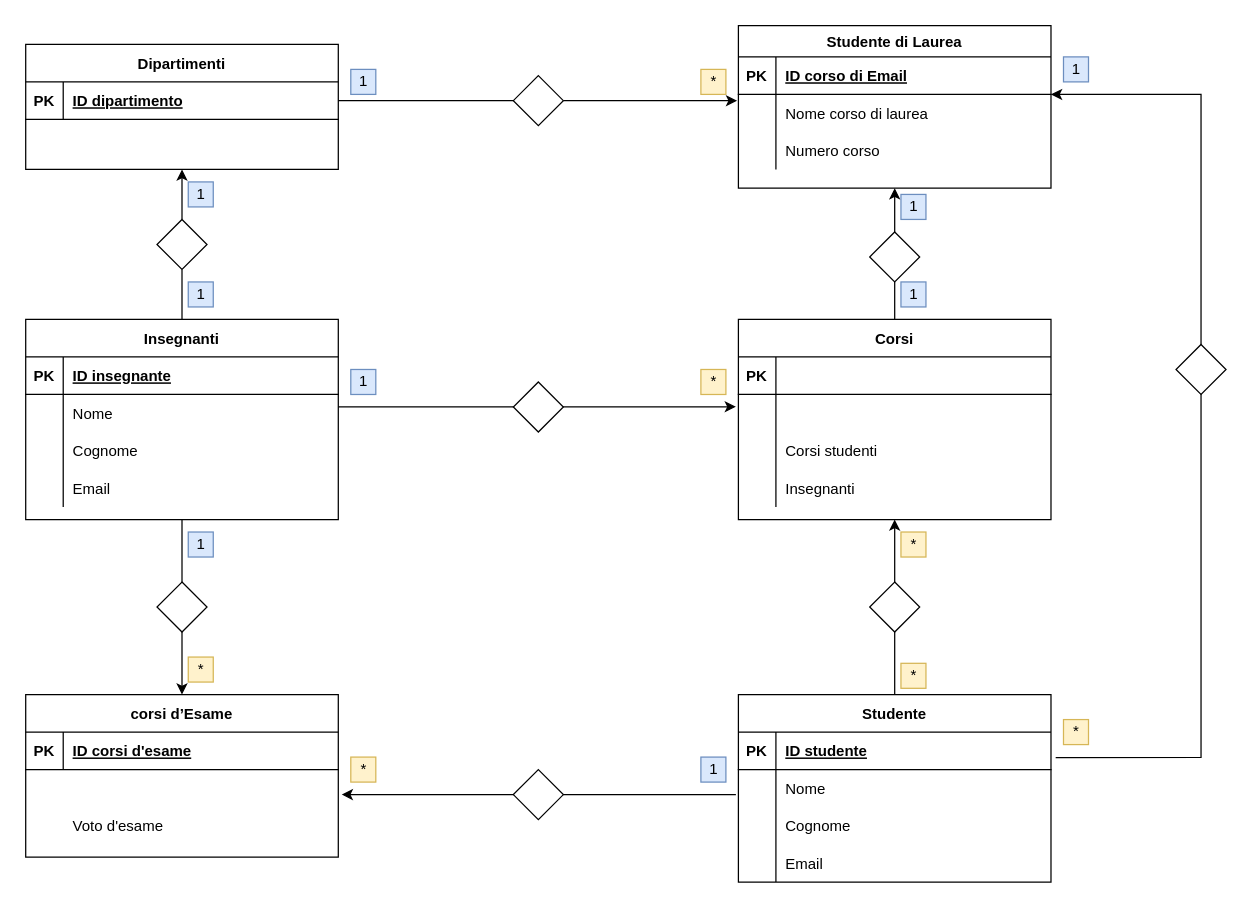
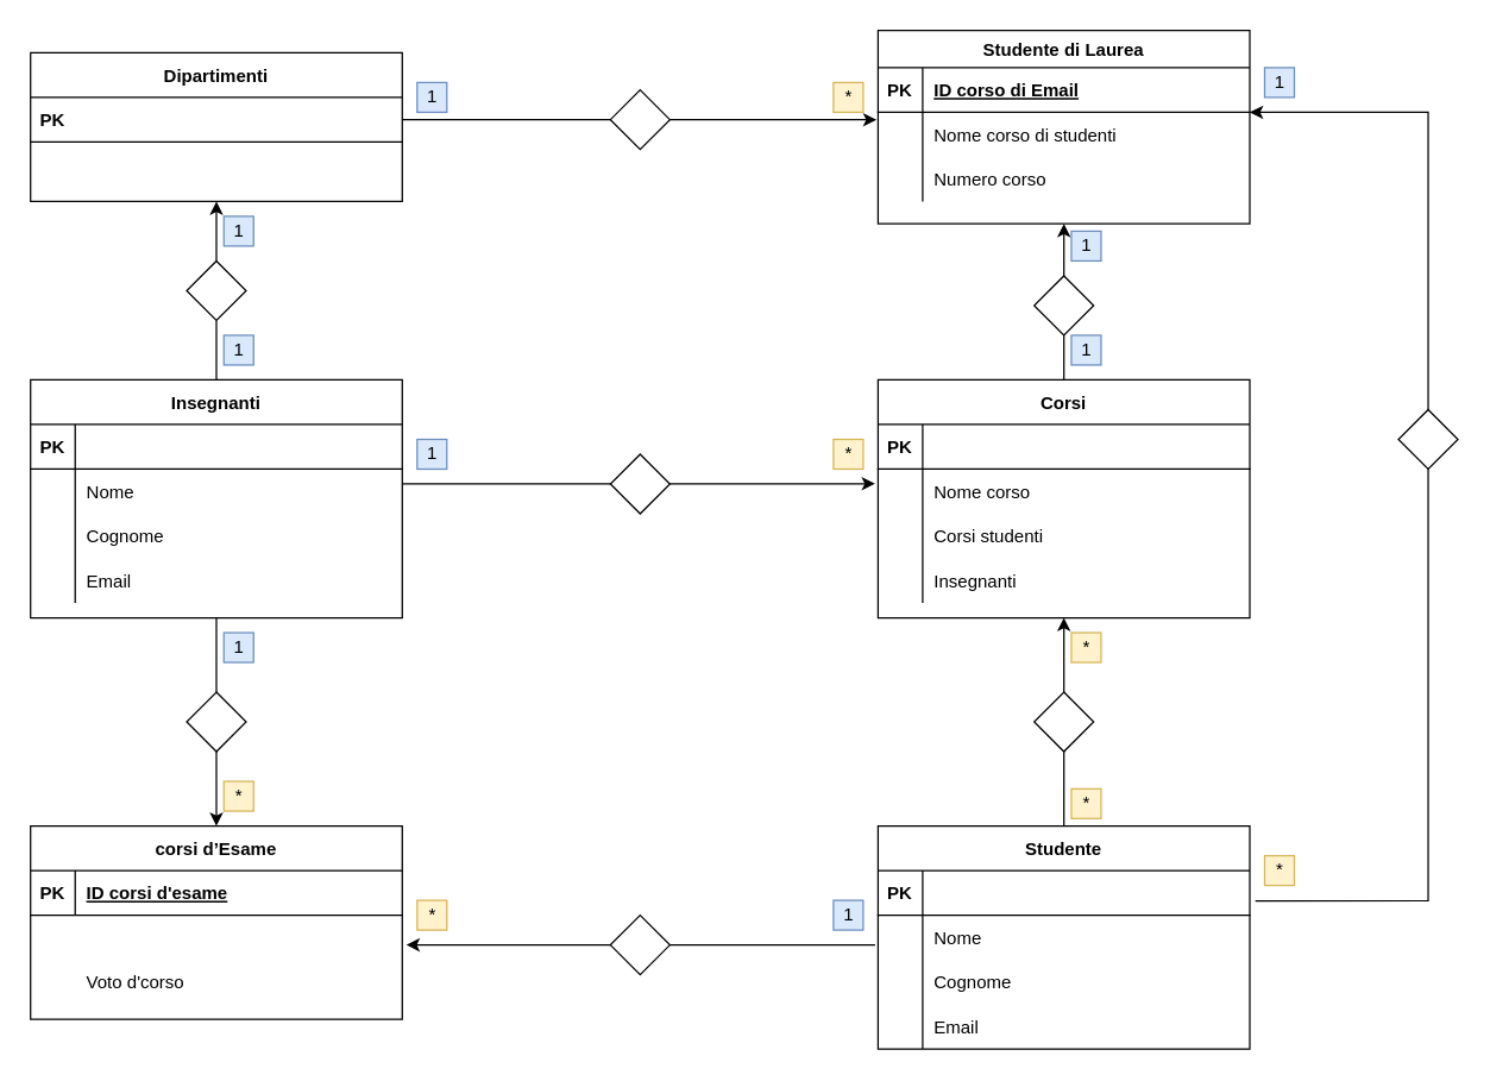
- <mxCell id="28" value="ID dipartimento" style="shape=partialRectangle;overflow=hidden;connectable=0;fillColor=none;top=0;left=0;bottom=0;right=0;align=left;spacingLeft=6;fontStyle=5;" parent="26" vertex="1"><mxGeometry x="30" width="220" height="30" as="geometry"><mxRectangle width="220" height="30" as="alternateBounds" /></mxGeometry></mxCell>
- <mxCell id="8" value="Nome corso di laurea" style="shape=partialRectangle;overflow=hidden;connectable=0;fillColor=none;top=0;left=0;bottom=0;right=0;align=left;spacingLeft=6;" parent="6" vertex="1"><mxGeometry x="30" width="220" height="30" as="geometry"><mxRectangle width="220" height="30" as="alternateBounds" /></mxGeometry></mxCell>
+ <mxCell id="8" value="Nome corso di studenti" style="shape=partialRectangle;overflow=hidden;connectable=0;fillColor=none;top=0;left=0;bottom=0;right=0;align=left;spacingLeft=6;" parent="6" vertex="1"><mxGeometry x="30" width="220" height="30" as="geometry"><mxRectangle width="220" height="30" as="alternateBounds" /></mxGeometry></mxCell>
- <mxCell id="37" value="ID insegnante" style="shape=partialRectangle;overflow=hidden;connectable=0;fillColor=none;top=0;left=0;bottom=0;right=0;align=left;spacingLeft=6;fontStyle=5;" vertex="1" parent="35"><mxGeometry x="30" width="220" height="30" as="geometry"><mxRectangle width="220" height="30" as="alternateBounds" /></mxGeometry></mxCell>
+ <mxCell id="18" value="Nome corso" style="shape=partialRectangle;overflow=hidden;connectable=0;fillColor=none;top=0;left=0;bottom=0;right=0;align=left;spacingLeft=6;" parent="16" vertex="1"><mxGeometry x="30" width="220" height="30" as="geometry"><mxRectangle width="220" height="30" as="alternateBounds" /></mxGeometry></mxCell>
- <mxCell id="59" value="ID studente" style="shape=partialRectangle;overflow=hidden;connectable=0;fillColor=none;top=0;left=0;bottom=0;right=0;align=left;spacingLeft=6;fontStyle=5;" vertex="1" parent="57"><mxGeometry x="30" width="220" height="30" as="geometry"><mxRectangle width="220" height="30" as="alternateBounds" /></mxGeometry></mxCell>
- <mxCell id="54" value="Voto d'esame" style="shape=partialRectangle;overflow=hidden;connectable=0;fillColor=none;top=0;left=0;bottom=0;right=0;align=left;spacingLeft=6;" vertex="1" parent="52"><mxGeometry x="30" width="220" height="30" as="geometry"><mxRectangle width="220" height="30" as="alternateBounds" /></mxGeometry></mxCell>
+ <mxCell id="54" value="Voto d'corso" style="shape=partialRectangle;overflow=hidden;connectable=0;fillColor=none;top=0;left=0;bottom=0;right=0;align=left;spacingLeft=6;" vertex="1" parent="52"><mxGeometry x="30" width="220" height="30" as="geometry"><mxRectangle width="220" height="30" as="alternateBounds" /></mxGeometry></mxCell>
